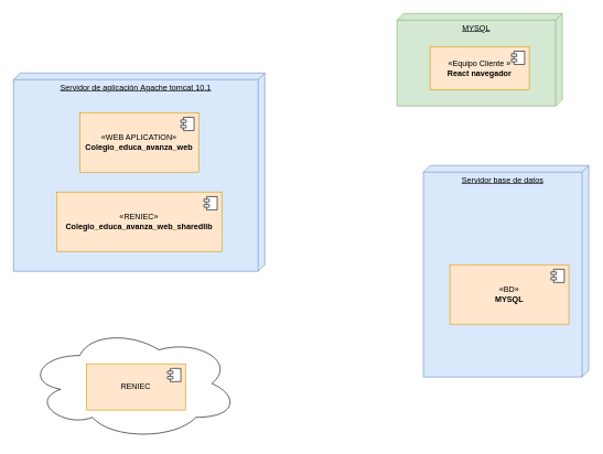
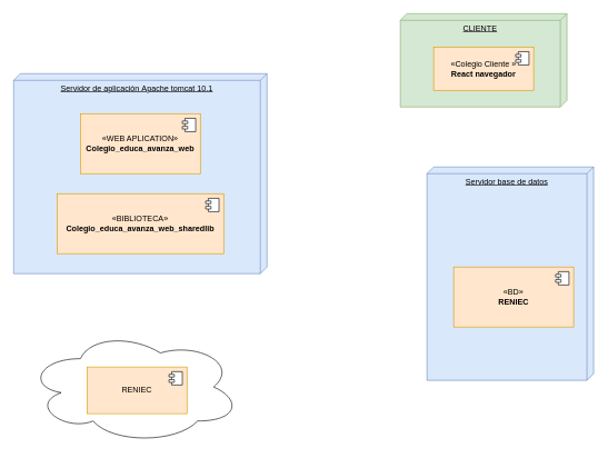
- <mxCell id="8" value="MYSQL" style="verticalAlign=top;align=center;spacingTop=8;spacingLeft=2;spacingRight=12;shape=cube;size=10;direction=south;fontStyle=4;html=1;whiteSpace=wrap;fillColor=#d5e8d4;strokeColor=#82b366;" parent="1" vertex="1"><mxGeometry x="600" y="20" width="250" height="140" as="geometry" /></mxCell>
+ <mxCell id="8" value="CLIENTE" style="verticalAlign=top;align=center;spacingTop=8;spacingLeft=2;spacingRight=12;shape=cube;size=10;direction=south;fontStyle=4;html=1;whiteSpace=wrap;fillColor=#d5e8d4;strokeColor=#82b366;" parent="1" vertex="1"><mxGeometry x="600" y="20" width="250" height="140" as="geometry" /></mxCell>
- <mxCell id="9" value="«Equipo Cliente »&lt;br&gt;&lt;b&gt;React navegador&lt;/b&gt;" style="html=1;dropTarget=0;whiteSpace=wrap;fillColor=#ffe6cc;strokeColor=#d79b00;" parent="1" vertex="1"><mxGeometry x="650" y="70" width="150" height="65" as="geometry" /></mxCell>
+ <mxCell id="9" value="«Colegio Cliente »&lt;br&gt;&lt;b&gt;React navegador&lt;/b&gt;" style="html=1;dropTarget=0;whiteSpace=wrap;fillColor=#ffe6cc;strokeColor=#d79b00;" parent="1" vertex="1"><mxGeometry x="650" y="70" width="150" height="65" as="geometry" /></mxCell>
- <mxCell id="11" value="«RENIEC»&lt;br&gt;&lt;b&gt;Colegio_educa_avanza_web_sharedlib&lt;/b&gt;" style="html=1;dropTarget=0;whiteSpace=wrap;fillColor=#ffe6cc;strokeColor=#d79b00;" parent="1" vertex="1"><mxGeometry x="85" y="290" width="250" height="90" as="geometry" /></mxCell>
+ <mxCell id="11" value="«BIBLIOTECA»&lt;br&gt;&lt;b&gt;Colegio_educa_avanza_web_sharedlib&lt;/b&gt;" style="html=1;dropTarget=0;whiteSpace=wrap;fillColor=#ffe6cc;strokeColor=#d79b00;" parent="1" vertex="1"><mxGeometry x="85" y="290" width="250" height="90" as="geometry" /></mxCell>
- <mxCell id="3" value="«BD»&lt;br&gt;&lt;b&gt;MYSQL&lt;/b&gt;" style="html=1;dropTarget=0;whiteSpace=wrap;fillColor=#ffe6cc;strokeColor=#d79b00;" parent="1" vertex="1"><mxGeometry x="680" y="400" width="180" height="90" as="geometry" /></mxCell>
+ <mxCell id="3" value="«BD»&lt;br&gt;&lt;b&gt;RENIEC&lt;/b&gt;" style="html=1;dropTarget=0;whiteSpace=wrap;fillColor=#ffe6cc;strokeColor=#d79b00;" parent="1" vertex="1"><mxGeometry x="680" y="400" width="180" height="90" as="geometry" /></mxCell>
